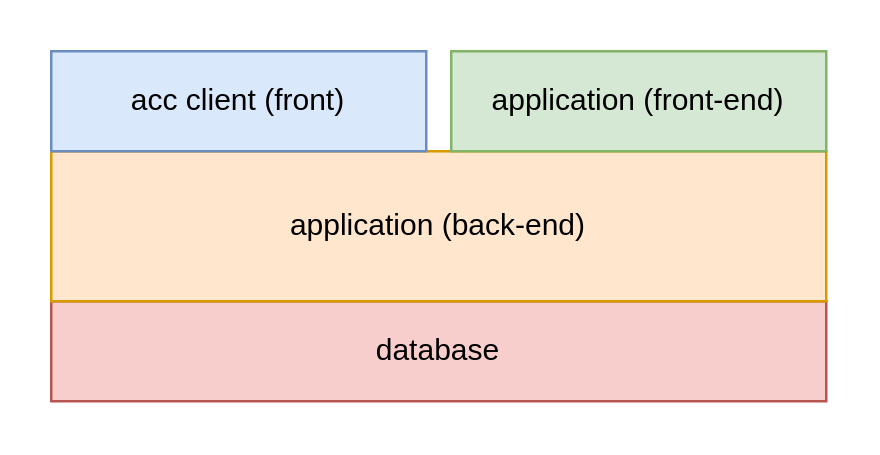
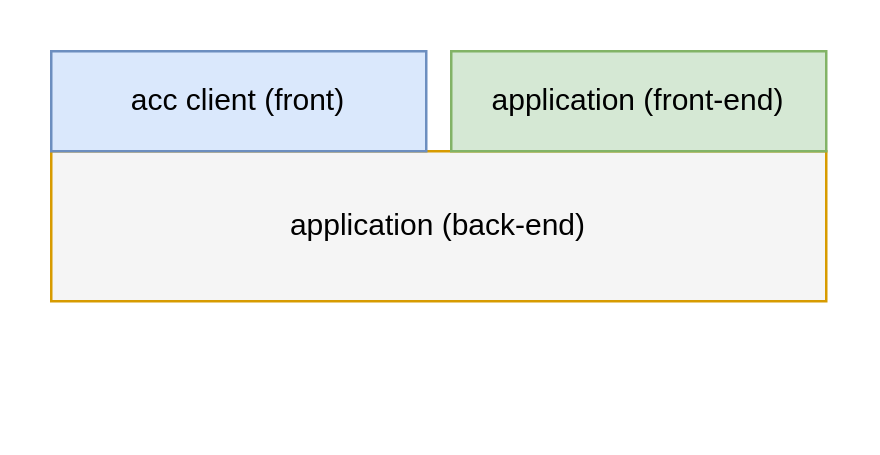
- <mxCell id="3" value="&lt;span style=&quot;white-space: normal&quot;&gt;application (back-end)&lt;/span&gt;" style="rounded=0;whiteSpace=wrap;html=1;fillColor=#ffe6cc;strokeColor=#d79b00;" parent="1" vertex="1"><mxGeometry x="20" y="60" width="310" height="60" as="geometry" /></mxCell>
+ <mxCell id="3" value="&lt;span style=&quot;white-space: normal&quot;&gt;application (back-end)&lt;/span&gt;" style="rounded=0;whiteSpace=wrap;html=1;fillColor=#f5f5f5;strokeColor=#d79b00;" parent="1" vertex="1"><mxGeometry x="20" y="60" width="310" height="60" as="geometry" /></mxCell>
- <mxCell id="2" value="database" style="rounded=0;whiteSpace=wrap;html=1;fillColor=#f8cecc;strokeColor=#b85450;" parent="1" vertex="1"><mxGeometry x="20" y="120" width="310" height="40" as="geometry" /></mxCell>
